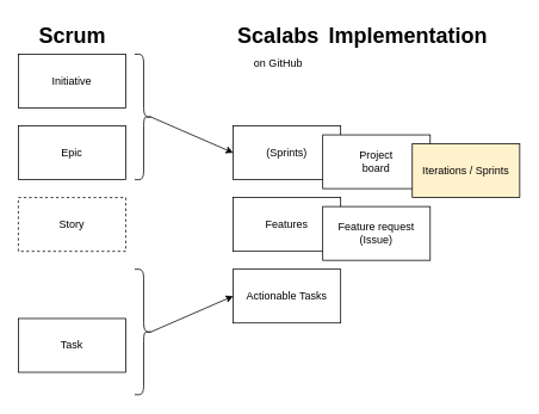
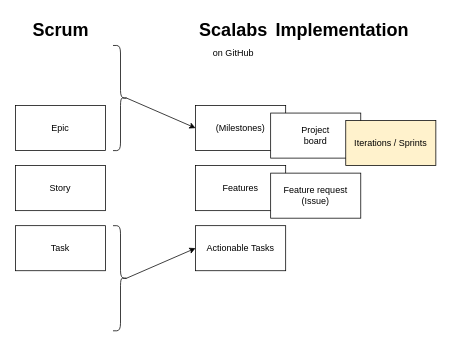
- <mxCell id="2" value="Initiative" style="rounded=0;whiteSpace=wrap;html=1;" vertex="1" parent="1"><mxGeometry x="20" y="60" width="120" height="60" as="geometry" /></mxCell>
- <mxCell id="8" value="(Sprints)" style="rounded=0;whiteSpace=wrap;html=1;" vertex="1" parent="1"><mxGeometry x="260" y="140" width="120" height="60" as="geometry" /></mxCell>
+ <mxCell id="8" value="(Milestones)" style="rounded=0;whiteSpace=wrap;html=1;" vertex="1" parent="1"><mxGeometry x="260" y="140" width="120" height="60" as="geometry" /></mxCell>
- <mxCell id="4" value="Story" style="rounded=0;whiteSpace=wrap;html=1;dashed=1;" vertex="1" parent="1"><mxGeometry x="20" y="220" width="120" height="60" as="geometry" /></mxCell>
+ <mxCell id="4" value="Story" style="rounded=0;whiteSpace=wrap;html=1;" vertex="1" parent="1"><mxGeometry x="20" y="220" width="120" height="60" as="geometry" /></mxCell>
- <mxCell id="5" value="Task" style="rounded=0;whiteSpace=wrap;html=1;" vertex="1" parent="1"><mxGeometry x="20" y="355" width="120" height="60" as="geometry" /></mxCell>
+ <mxCell id="5" value="Task" style="rounded=0;whiteSpace=wrap;html=1;" vertex="1" parent="1"><mxGeometry x="20" y="300" width="120" height="60" as="geometry" /></mxCell>
